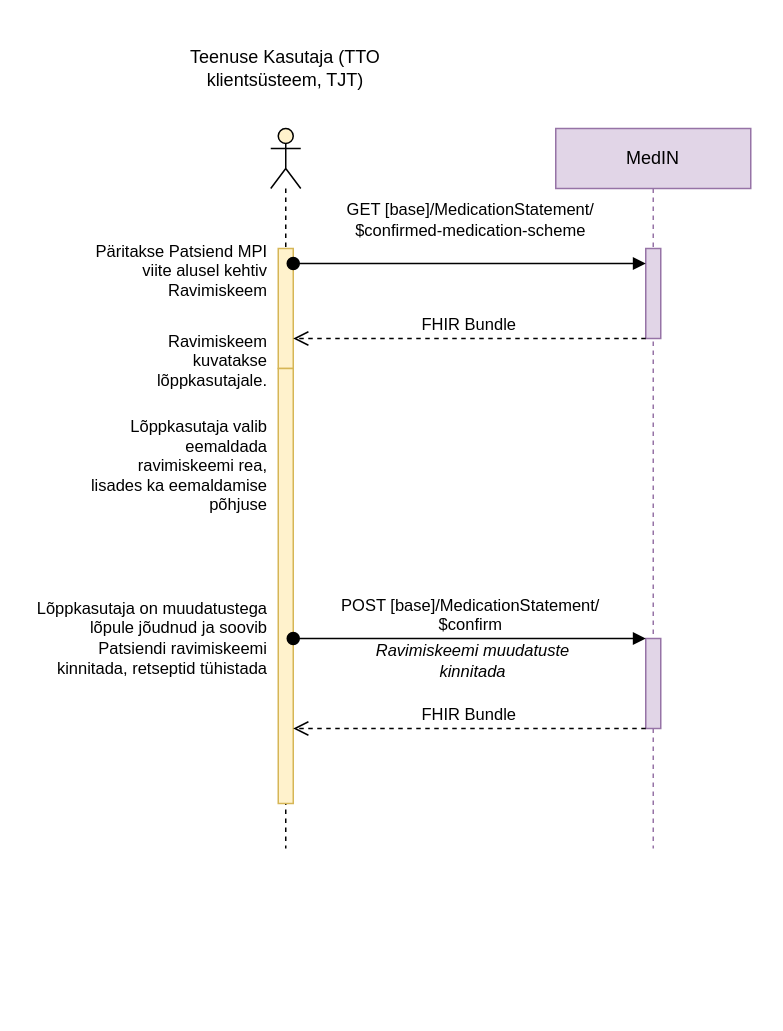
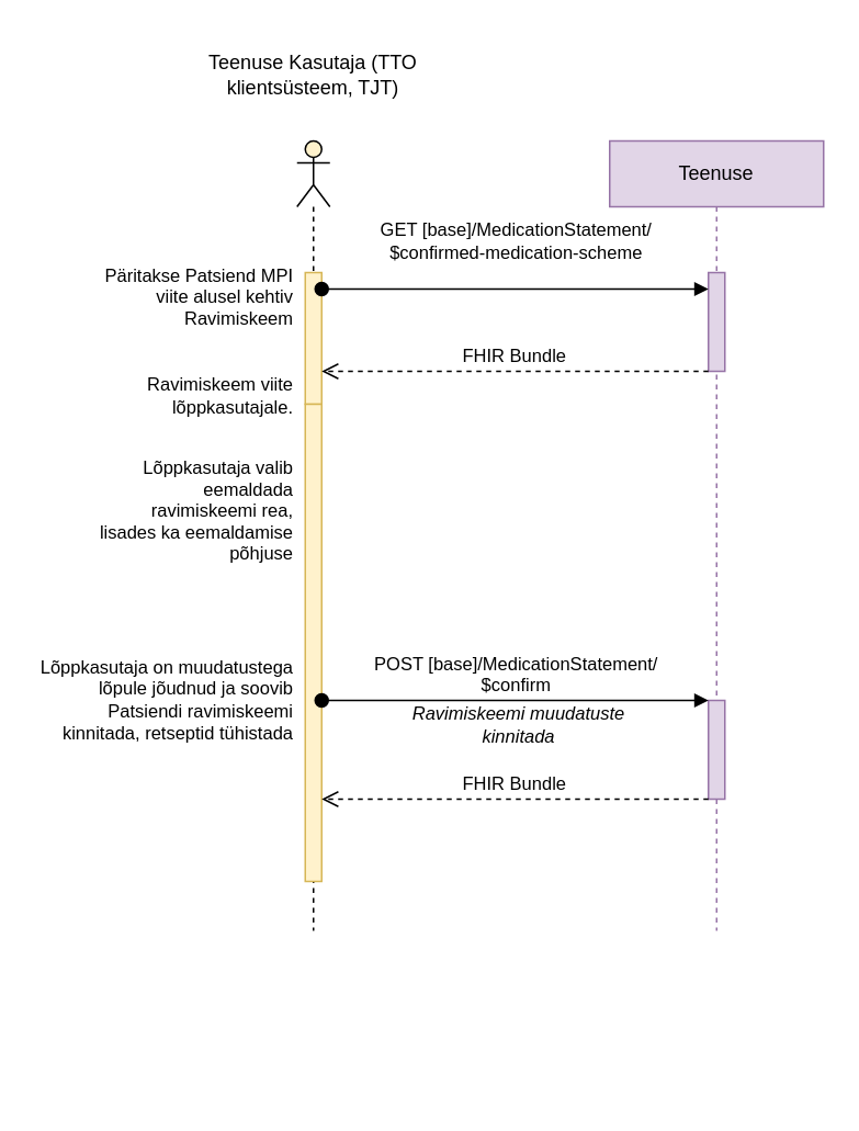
- <mxCell id="3" value="MedIN" style="shape=umlLifeline;perimeter=lifelinePerimeter;whiteSpace=wrap;html=1;container=1;dropTarget=0;collapsible=0;recursiveResize=0;outlineConnect=0;portConstraint=eastwest;newEdgeStyle={&quot;edgeStyle&quot;:&quot;elbowEdgeStyle&quot;,&quot;elbow&quot;:&quot;vertical&quot;,&quot;curved&quot;:0,&quot;rounded&quot;:0};fillColor=#e1d5e7;strokeColor=#9673a6;" vertex="1" parent="1"><mxGeometry x="370" y="85" width="130" height="480" as="geometry" /></mxCell>
+ <mxCell id="3" value="Teenuse" style="shape=umlLifeline;perimeter=lifelinePerimeter;whiteSpace=wrap;html=1;container=1;dropTarget=0;collapsible=0;recursiveResize=0;outlineConnect=0;portConstraint=eastwest;newEdgeStyle={&quot;edgeStyle&quot;:&quot;elbowEdgeStyle&quot;,&quot;elbow&quot;:&quot;vertical&quot;,&quot;curved&quot;:0,&quot;rounded&quot;:0};fillColor=#e1d5e7;strokeColor=#9673a6;" vertex="1" parent="1"><mxGeometry x="370" y="85" width="130" height="480" as="geometry" /></mxCell>
- <mxCell id="13" value="Ravimiskeem kuvatakse lõppkasutajale." style="text;html=1;strokeColor=none;fillColor=none;align=right;verticalAlign=middle;whiteSpace=wrap;rounded=0;fontSize=11;" vertex="1" parent="1"><mxGeometry x="60" y="205" width="120" height="70" as="geometry" /></mxCell>
+ <mxCell id="13" value="Ravimiskeem viite lõppkasutajale." style="text;html=1;strokeColor=none;fillColor=none;align=right;verticalAlign=middle;whiteSpace=wrap;rounded=0;fontSize=11;" vertex="1" parent="1"><mxGeometry x="60" y="205" width="120" height="70" as="geometry" /></mxCell>
